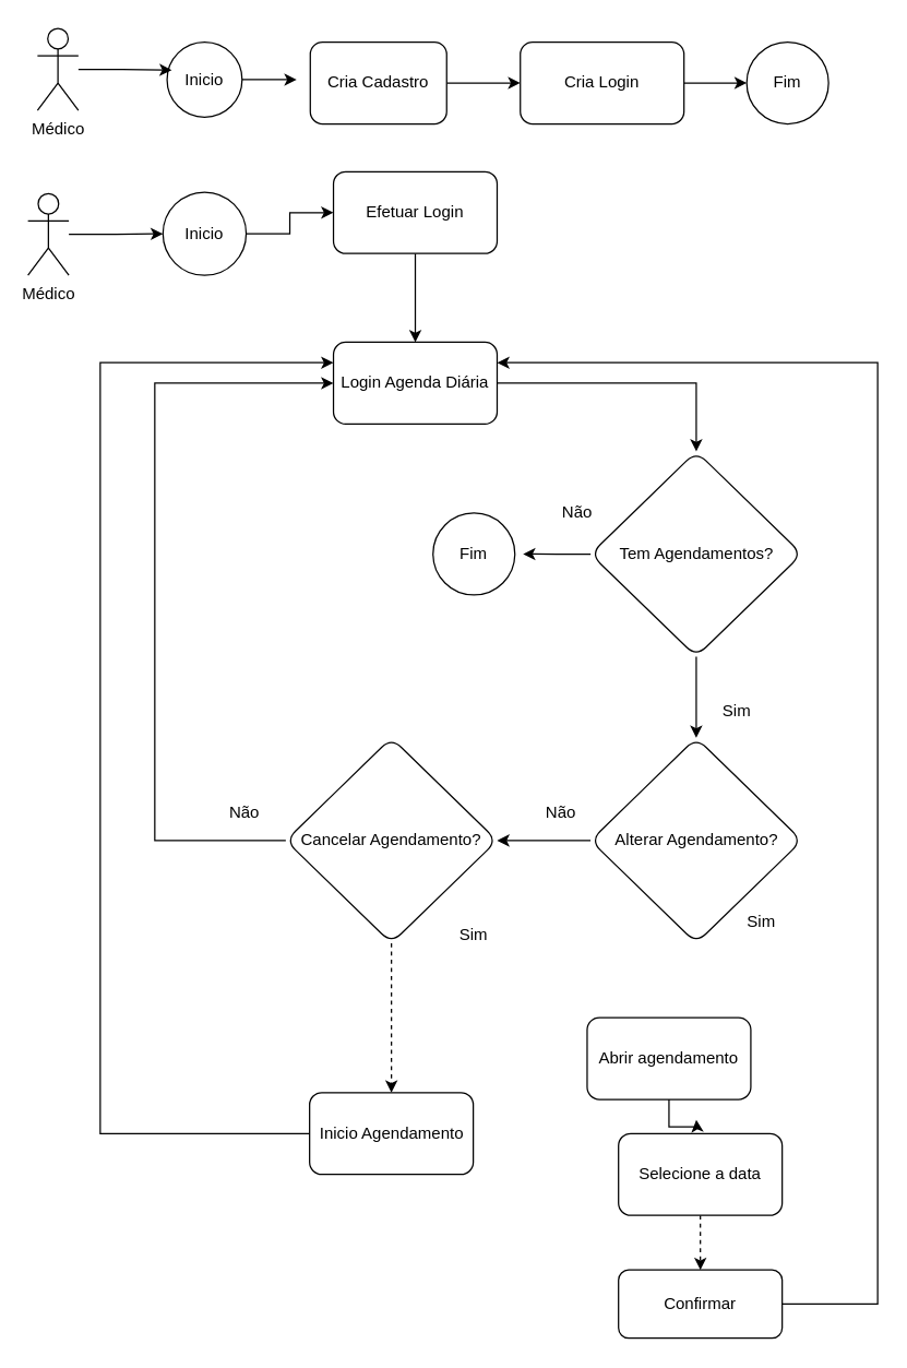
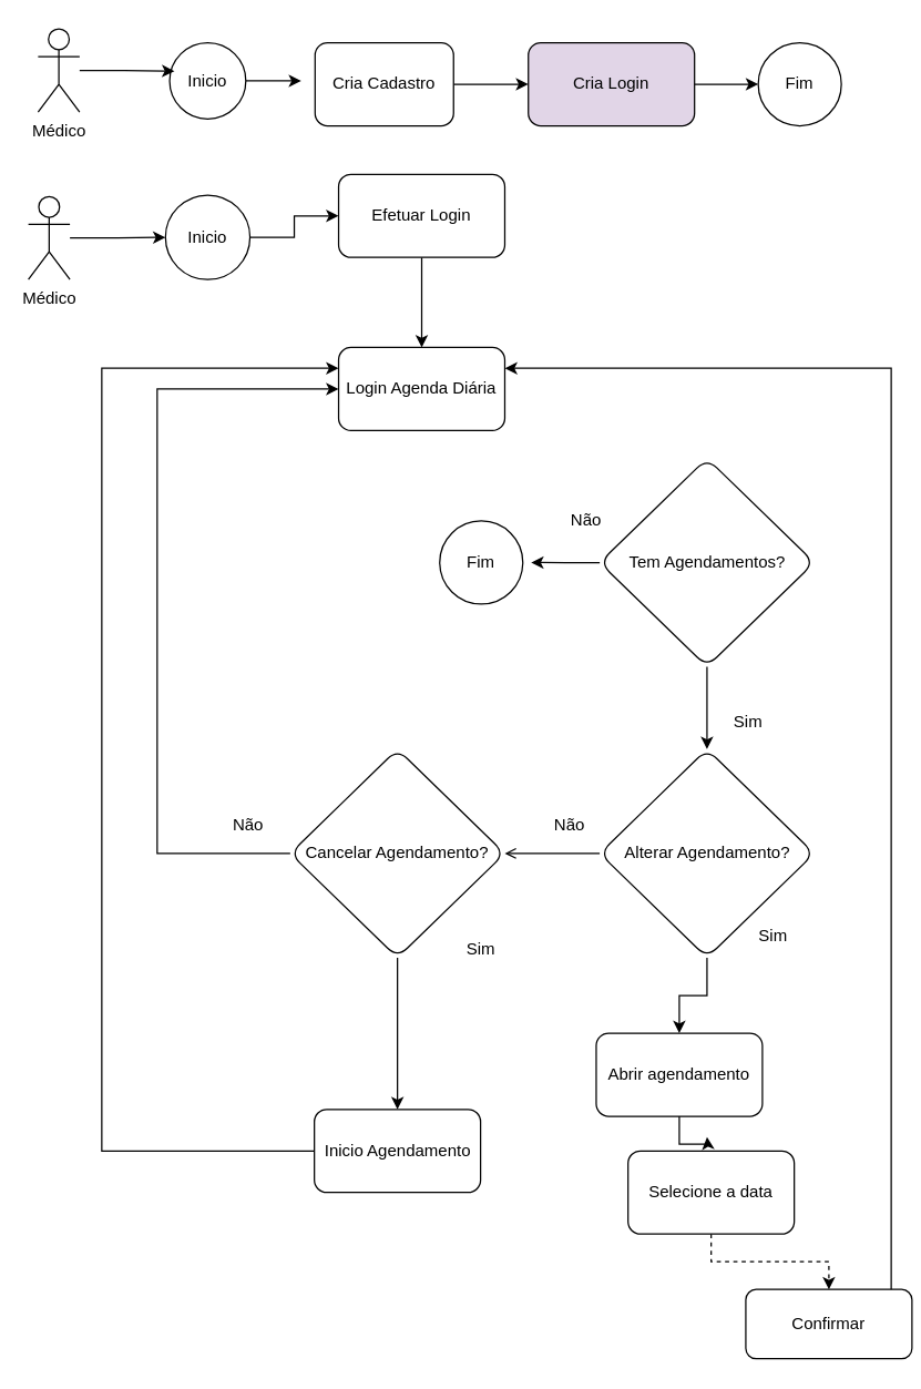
- <mxCell id="8" value="Cria Login" style="rounded=1;whiteSpace=wrap;html=1;" vertex="1" parent="1"><mxGeometry x="381" y="30" width="120" height="60" as="geometry" /></mxCell>
+ <mxCell id="8" value="Cria Login" style="rounded=1;whiteSpace=wrap;html=1;fillColor=#e1d5e7;" vertex="1" parent="1"><mxGeometry x="381" y="30" width="120" height="60" as="geometry" /></mxCell>
- <mxCell id="17" style="edgeStyle=orthogonalEdgeStyle;rounded=0;orthogonalLoop=1;jettySize=auto;html=1;" edge="1" parent="1" source="18" target="38"><mxGeometry relative="1" as="geometry" /></mxCell>
- <mxCell id="19" value="" style="edgeStyle=orthogonalEdgeStyle;rounded=0;orthogonalLoop=1;jettySize=auto;html=1;" edge="1" parent="1" source="21" target="25"><mxGeometry relative="1" as="geometry" /></mxCell>
+ <mxCell id="19" value="" style="edgeStyle=orthogonalEdgeStyle;rounded=0;orthogonalLoop=1;jettySize=auto;html=1;endArrow=open;" edge="1" parent="1" source="21" target="25"><mxGeometry relative="1" as="geometry" /></mxCell>
+ <mxCell id="20" style="edgeStyle=orthogonalEdgeStyle;rounded=0;orthogonalLoop=1;jettySize=auto;html=1;exitX=0.5;exitY=1;exitDx=0;exitDy=0;entryX=0.5;entryY=0;entryDx=0;entryDy=0;" edge="1" parent="1" source="21" target="31"><mxGeometry relative="1" as="geometry" /></mxCell>
- <mxCell id="23" value="" style="edgeStyle=orthogonalEdgeStyle;rounded=0;orthogonalLoop=1;jettySize=auto;html=1;dashed=1;" edge="1" parent="1" source="25" target="27"><mxGeometry relative="1" as="geometry" /></mxCell>
+ <mxCell id="23" value="" style="edgeStyle=orthogonalEdgeStyle;rounded=0;orthogonalLoop=1;jettySize=auto;html=1;" edge="1" parent="1" source="25" target="27"><mxGeometry relative="1" as="geometry" /></mxCell>
- <mxCell id="35" value="Confirmar" style="whiteSpace=wrap;html=1;rounded=1;" vertex="1" parent="1"><mxGeometry x="453" y="930" width="120" height="50" as="geometry" /></mxCell>
+ <mxCell id="35" value="Confirmar" style="whiteSpace=wrap;html=1;rounded=1;" vertex="1" parent="1"><mxGeometry x="538" y="930" width="120" height="50" as="geometry" /></mxCell>
